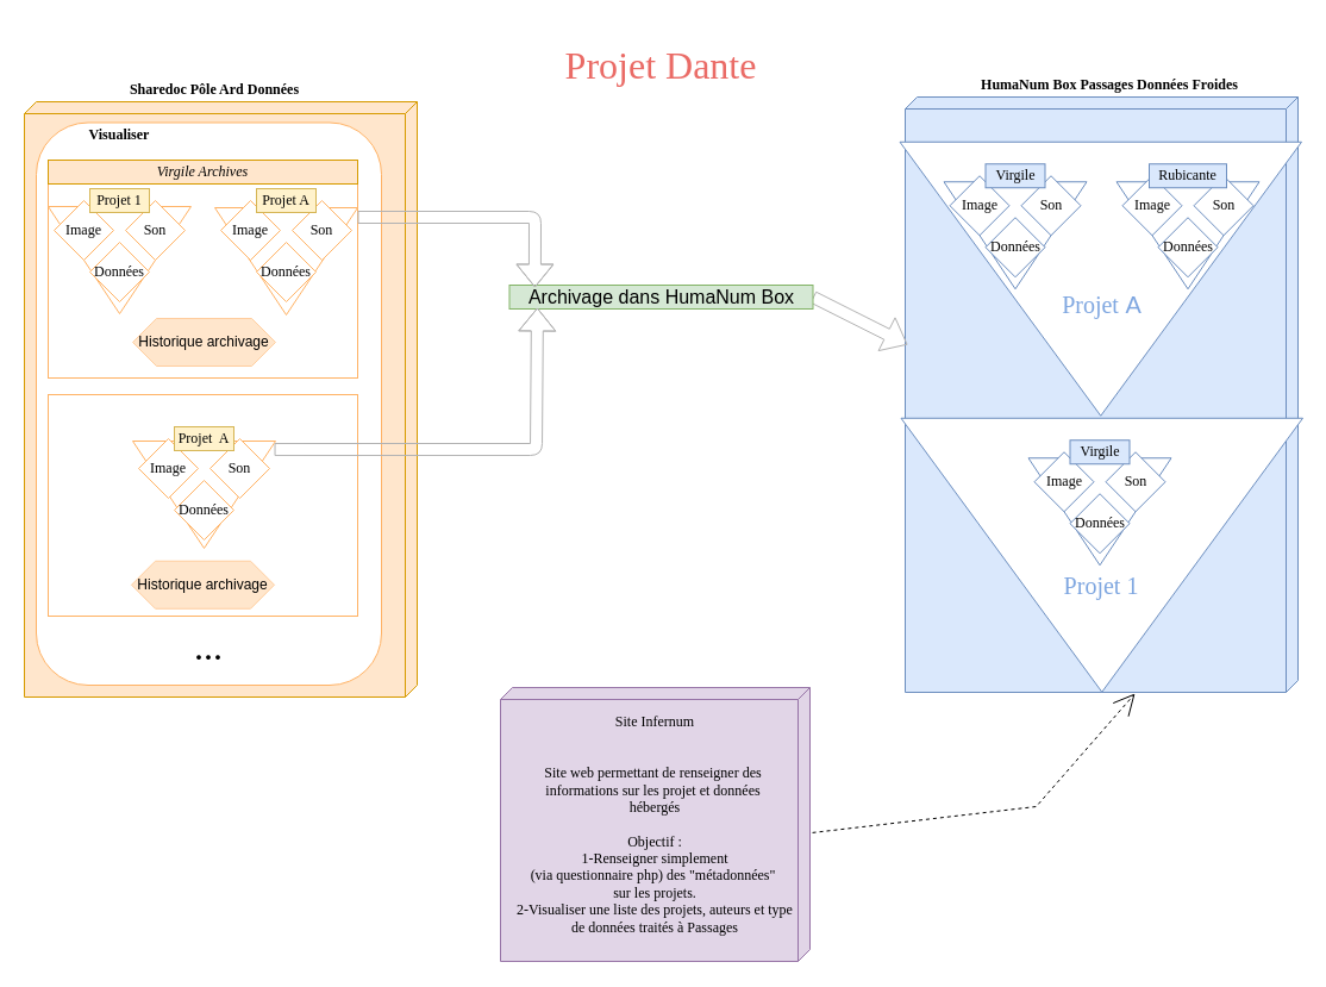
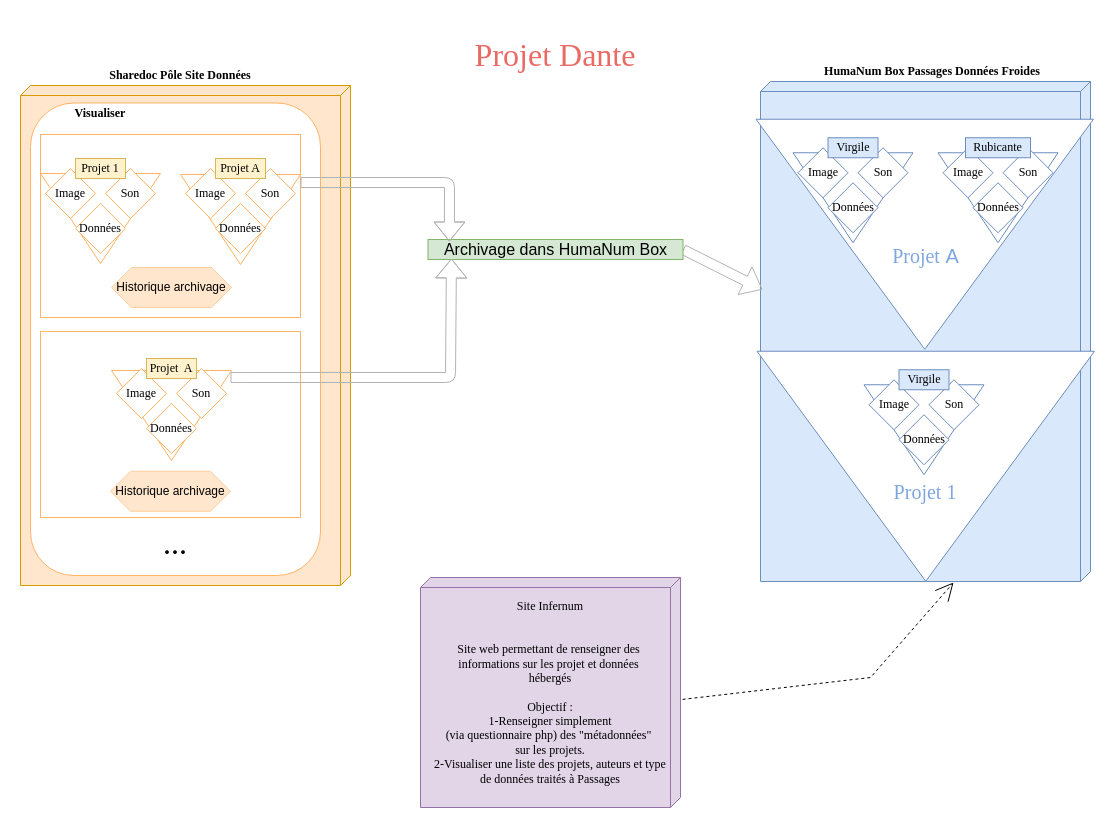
- <mxCell id="6" value="Sharedoc Pôle Ard Données" style="text;html=1;strokeColor=none;fillColor=none;align=center;verticalAlign=middle;whiteSpace=wrap;rounded=0;fontFamily=Georgia;fontStyle=1" parent="1" vertex="1"><mxGeometry x="20" y="65" width="320" height="20" as="geometry" /></mxCell>
+ <mxCell id="6" value="Sharedoc Pôle Site Données" style="text;html=1;strokeColor=none;fillColor=none;align=center;verticalAlign=middle;whiteSpace=wrap;rounded=0;fontFamily=Georgia;fontStyle=1" parent="1" vertex="1"><mxGeometry x="20" y="65" width="320" height="20" as="geometry" /></mxCell>
- <mxCell id="10" value="Virgile Archives" style="text;html=1;strokeColor=#d79b00;fillColor=#ffe6cc;align=center;verticalAlign=middle;whiteSpace=wrap;rounded=0;fontFamily=Georgia;fontStyle=2" parent="1" vertex="1"><mxGeometry x="40" y="134" width="260" height="20" as="geometry" /></mxCell>
